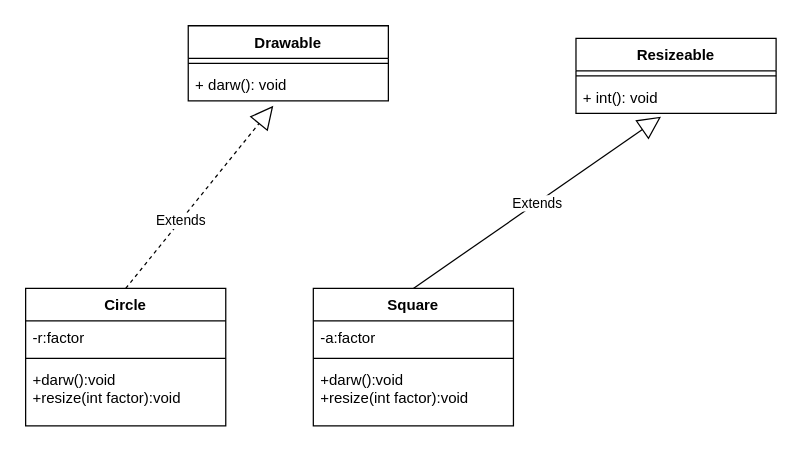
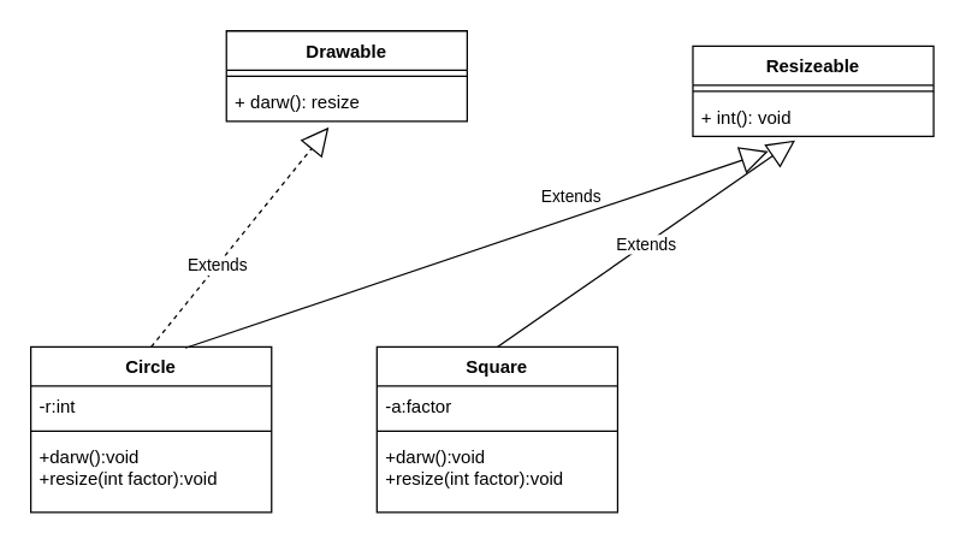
- <mxCell id="4" value="+ darw(): void" style="text;strokeColor=none;fillColor=none;align=left;verticalAlign=top;spacingLeft=4;spacingRight=4;overflow=hidden;rotatable=0;points=[[0,0.5],[1,0.5]];portConstraint=eastwest;" vertex="1" parent="2"><mxGeometry y="34" width="160" height="26" as="geometry" /></mxCell>
+ <mxCell id="4" value="+ darw(): resize" style="text;strokeColor=none;fillColor=none;align=left;verticalAlign=top;spacingLeft=4;spacingRight=4;overflow=hidden;rotatable=0;points=[[0,0.5],[1,0.5]];portConstraint=eastwest;" vertex="1" parent="2"><mxGeometry y="34" width="160" height="26" as="geometry" /></mxCell>
+ <mxCell id="17" value="Extends" style="endArrow=block;endSize=16;endFill=0;html=1;rounded=0;exitX=0.642;exitY=0.006;exitDx=0;exitDy=0;exitPerimeter=0;entryX=0.313;entryY=1.385;entryDx=0;entryDy=0;entryPerimeter=0;" edge="1" parent="1" source="5" target="16"><mxGeometry x="0.344" y="13" width="160" relative="1" as="geometry"><mxPoint x="340" y="190" as="sourcePoint" /><mxPoint x="540" y="140" as="targetPoint" /><Array as="points" /><mxPoint as="offset" /></mxGeometry></mxCell>
- <mxCell id="6" value="-r:factor" style="text;strokeColor=none;fillColor=none;align=left;verticalAlign=top;spacingLeft=4;spacingRight=4;overflow=hidden;rotatable=0;points=[[0,0.5],[1,0.5]];portConstraint=eastwest;" vertex="1" parent="5"><mxGeometry y="26" width="160" height="26" as="geometry" /></mxCell>
+ <mxCell id="6" value="-r:int" style="text;strokeColor=none;fillColor=none;align=left;verticalAlign=top;spacingLeft=4;spacingRight=4;overflow=hidden;rotatable=0;points=[[0,0.5],[1,0.5]];portConstraint=eastwest;" vertex="1" parent="5"><mxGeometry y="26" width="160" height="26" as="geometry" /></mxCell>
